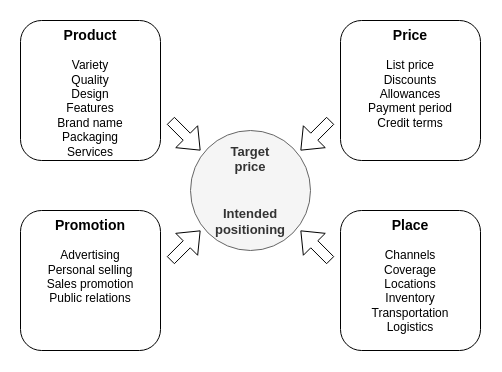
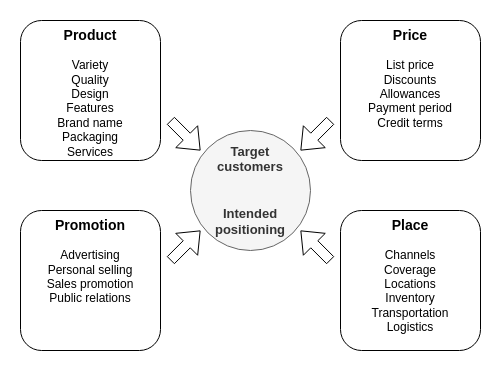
- <mxCell id="6" value="Target&lt;br style=&quot;font-size: 13px;&quot;&gt;price&lt;br style=&quot;font-size: 13px;&quot;&gt;&lt;br style=&quot;font-size: 13px;&quot;&gt;&lt;br style=&quot;font-size: 13px;&quot;&gt;Intended&lt;br style=&quot;font-size: 13px;&quot;&gt;positioning" style="ellipse;whiteSpace=wrap;html=1;aspect=fixed;verticalAlign=middle;fontSize=13;fontStyle=1;fillColor=#f5f5f5;strokeColor=#666666;fontColor=#333333;" parent="1" vertex="1"><mxGeometry x="190" y="130" width="120" height="120" as="geometry" /></mxCell>
+ <mxCell id="6" value="Target&lt;br style=&quot;font-size: 13px;&quot;&gt;customers&lt;br style=&quot;font-size: 13px;&quot;&gt;&lt;br style=&quot;font-size: 13px;&quot;&gt;&lt;br style=&quot;font-size: 13px;&quot;&gt;Intended&lt;br style=&quot;font-size: 13px;&quot;&gt;positioning" style="ellipse;whiteSpace=wrap;html=1;aspect=fixed;verticalAlign=middle;fontSize=13;fontStyle=1;fillColor=#f5f5f5;strokeColor=#666666;fontColor=#333333;" parent="1" vertex="1"><mxGeometry x="190" y="130" width="120" height="120" as="geometry" /></mxCell>
